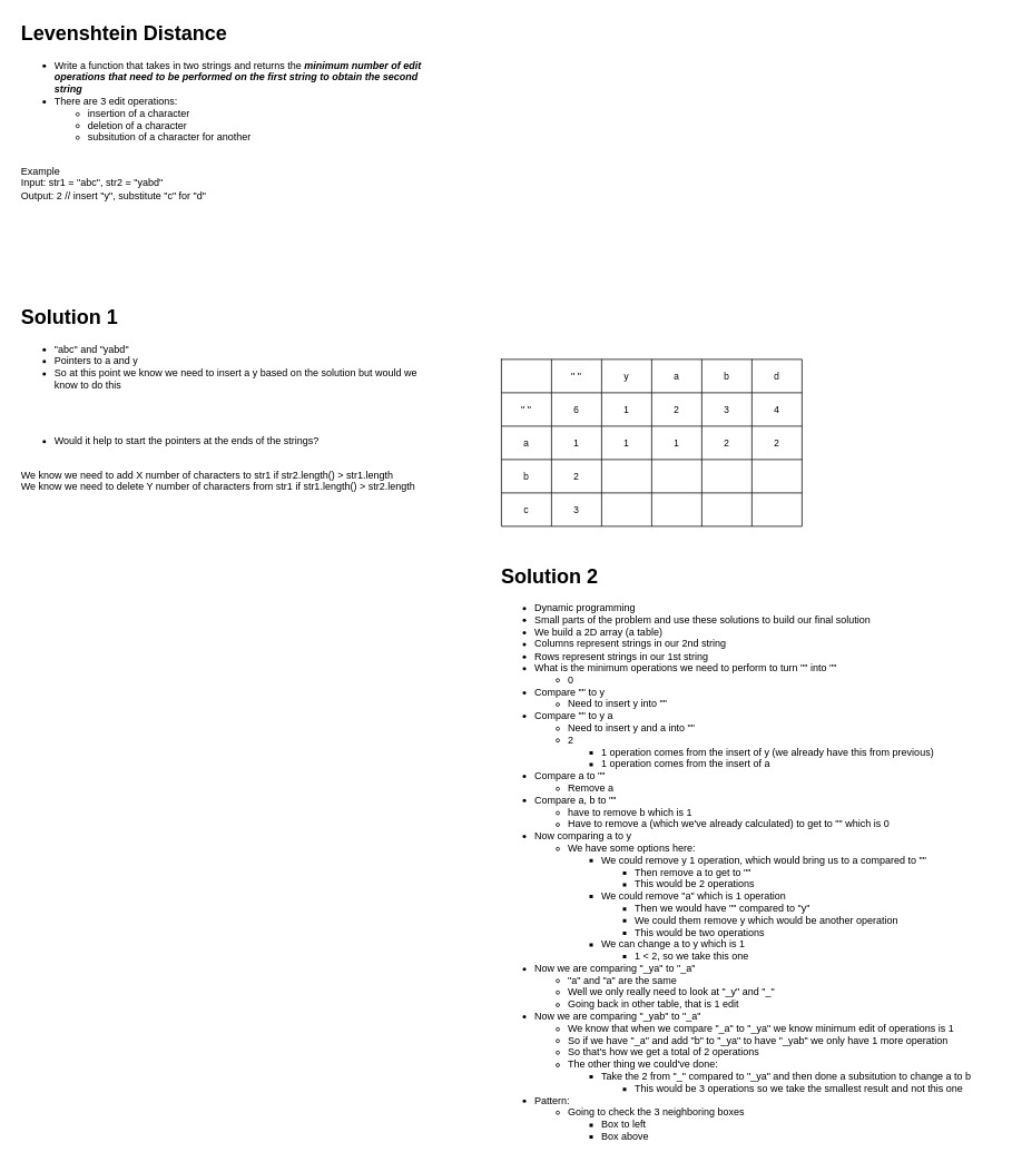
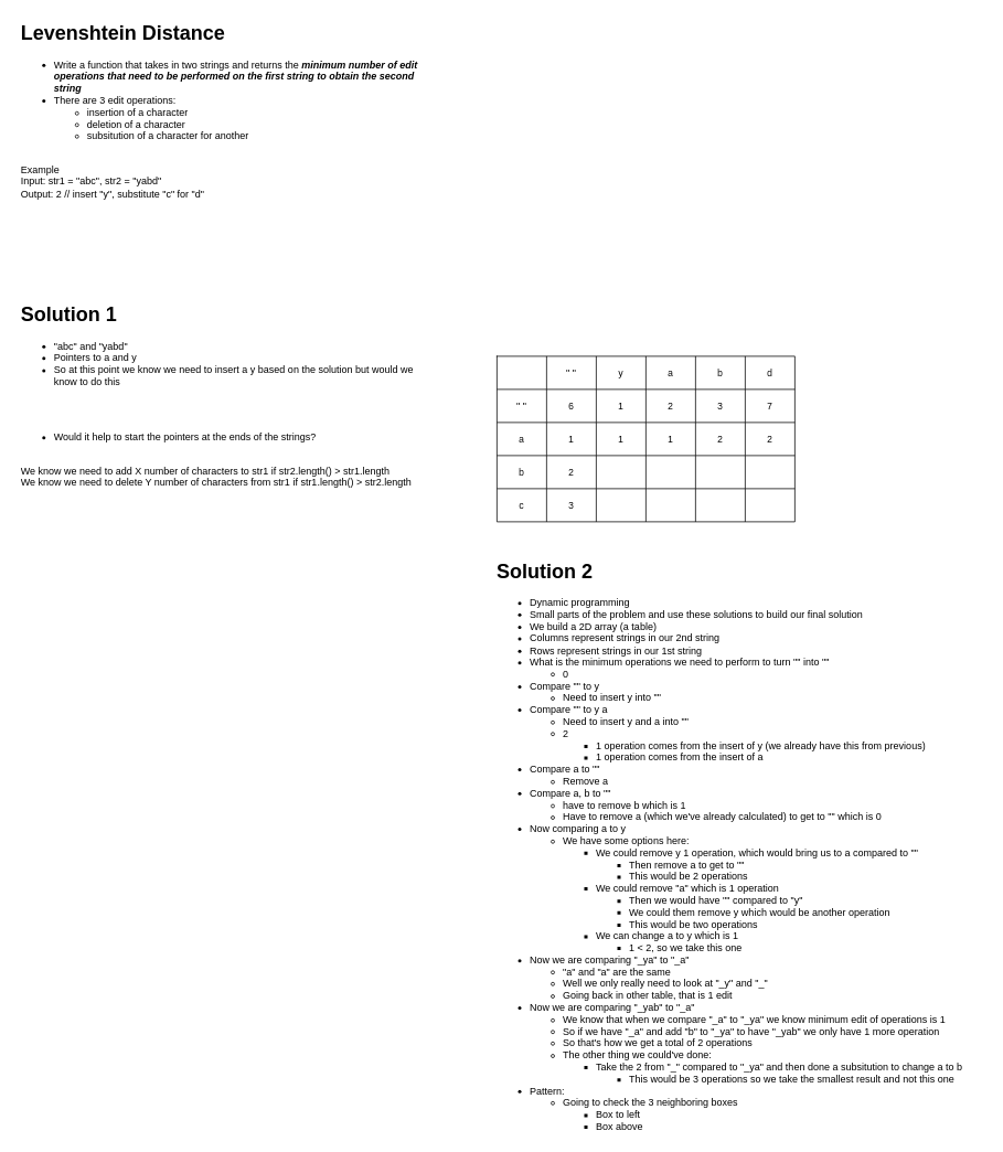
- <mxCell id="18" value="4" style="shape=partialRectangle;html=1;whiteSpace=wrap;connectable=0;overflow=hidden;fillColor=none;top=0;left=0;bottom=0;right=0;pointerEvents=1;" parent="12" vertex="1"><mxGeometry x="300" width="60" height="40" as="geometry"><mxRectangle width="60" height="40" as="alternateBounds" /></mxGeometry></mxCell>
+ <mxCell id="18" value="7" style="shape=partialRectangle;html=1;whiteSpace=wrap;connectable=0;overflow=hidden;fillColor=none;top=0;left=0;bottom=0;right=0;pointerEvents=1;" parent="12" vertex="1"><mxGeometry x="300" width="60" height="40" as="geometry"><mxRectangle width="60" height="40" as="alternateBounds" /></mxGeometry></mxCell>
